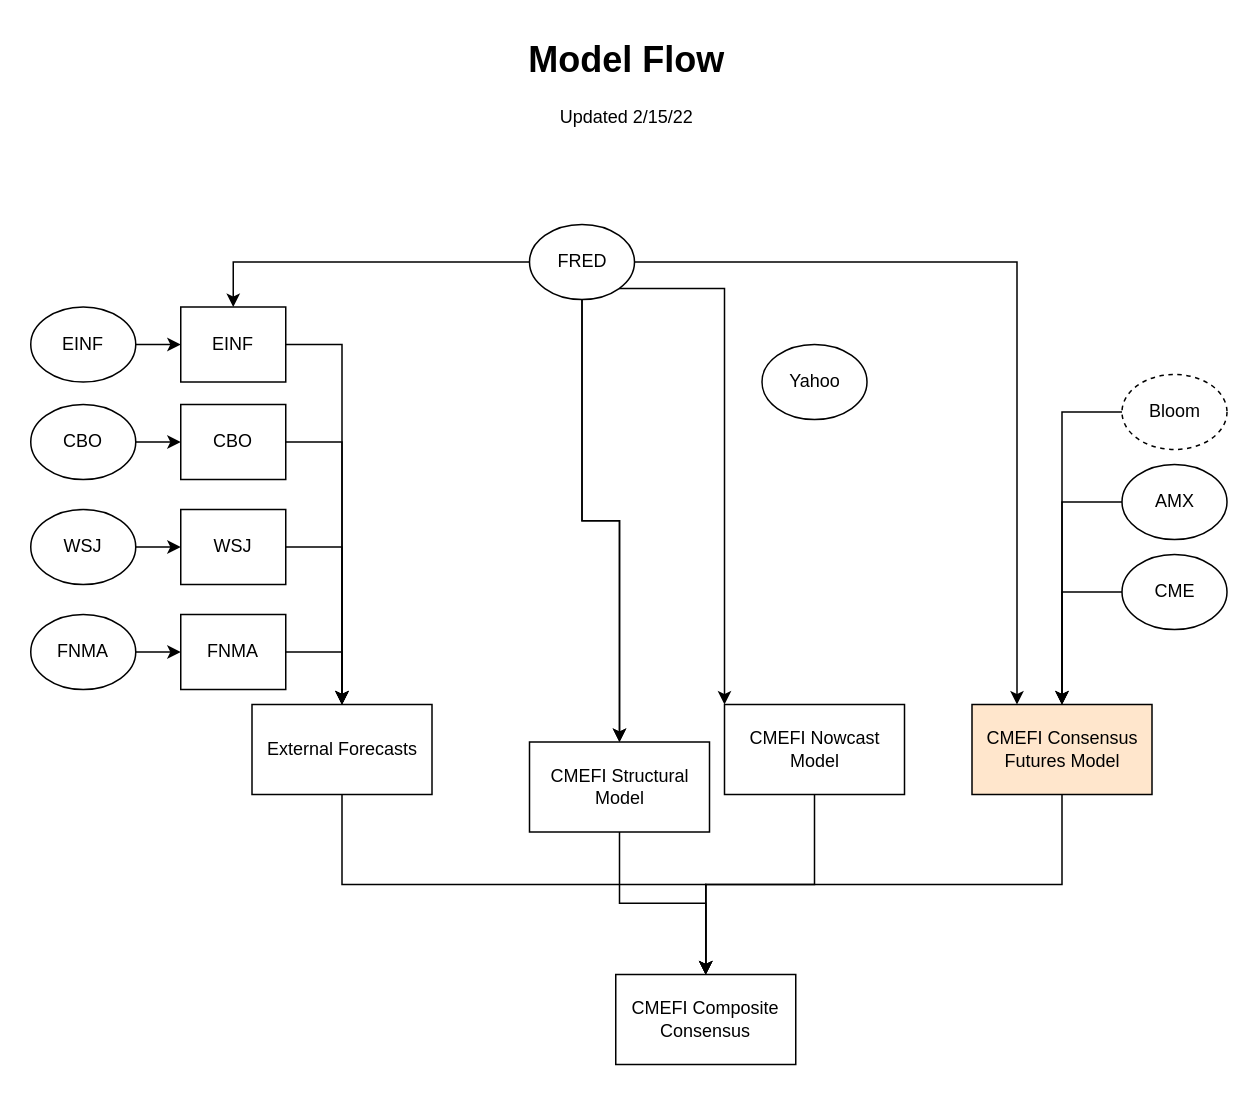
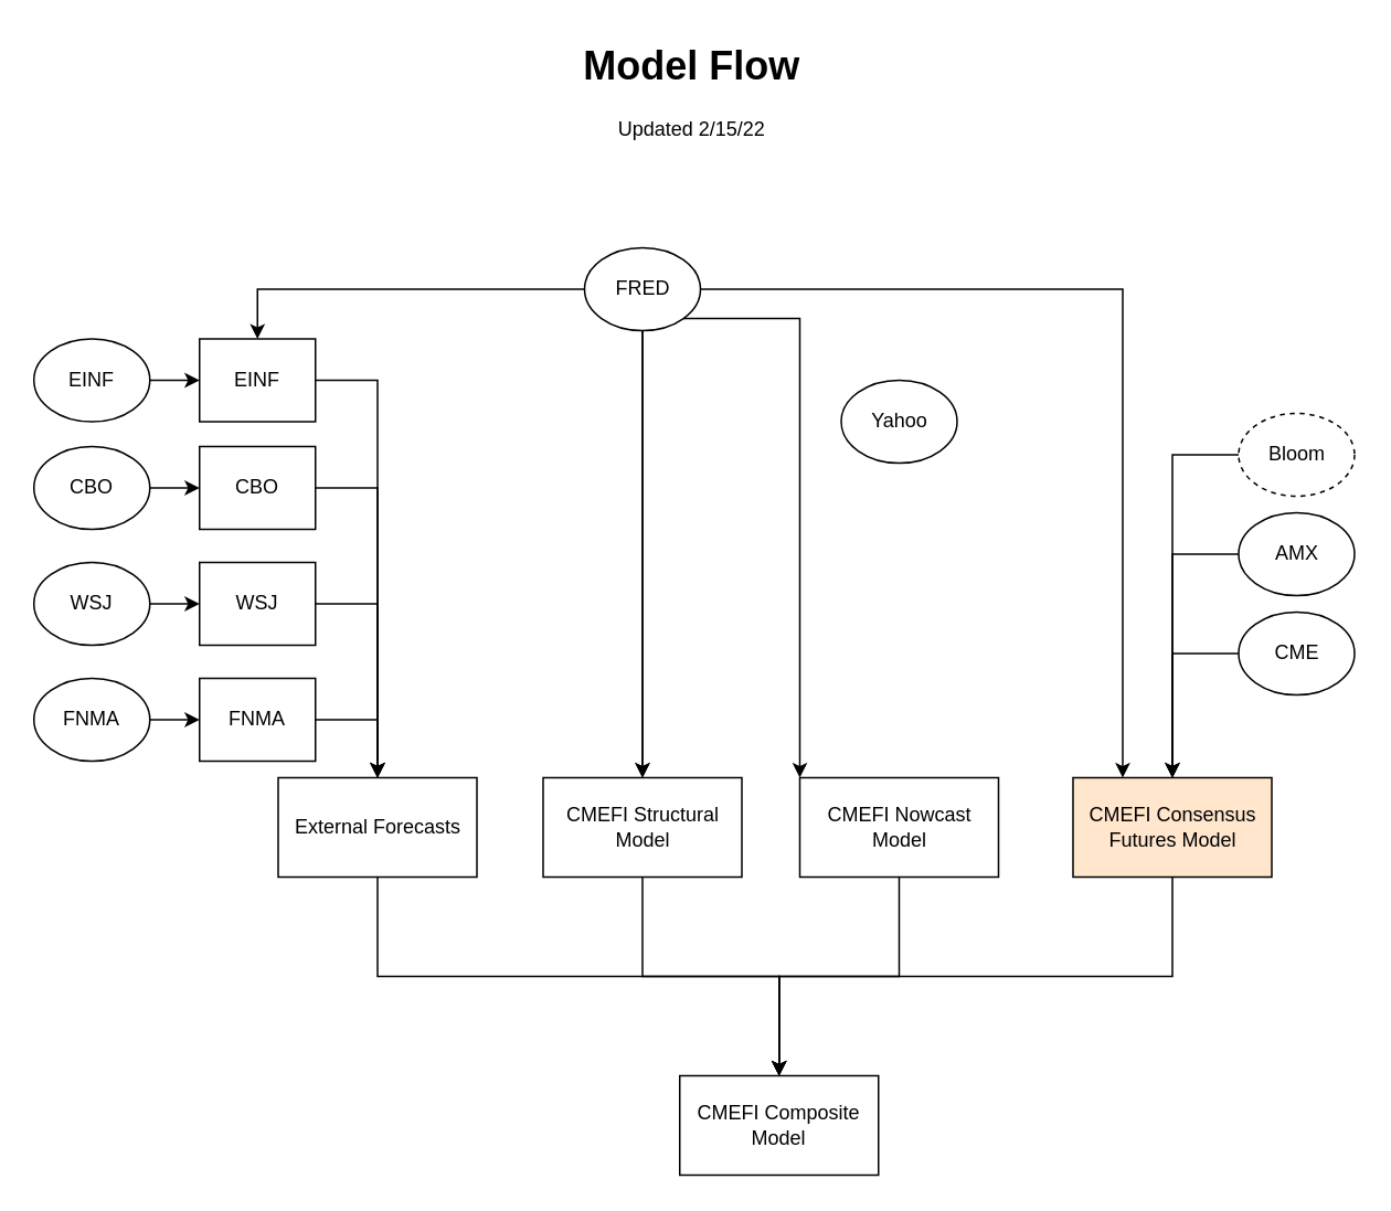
- <mxCell id="5" value="CMEFI Structural Model" style="rounded=0;whiteSpace=wrap;html=1;" parent="1" vertex="1"><mxGeometry x="352.5" y="494" width="120" height="60" as="geometry" /></mxCell>
+ <mxCell id="5" value="CMEFI Structural Model" style="rounded=0;whiteSpace=wrap;html=1;" parent="1" vertex="1"><mxGeometry x="327.5" y="469" width="120" height="60" as="geometry" /></mxCell>
- <mxCell id="6" value="CMEFI Composite Consensus" style="rounded=0;whiteSpace=wrap;html=1;" parent="1" vertex="1"><mxGeometry x="410" y="649" width="120" height="60" as="geometry" /></mxCell>
+ <mxCell id="6" value="CMEFI Composite Model" style="rounded=0;whiteSpace=wrap;html=1;" parent="1" vertex="1"><mxGeometry x="410" y="649" width="120" height="60" as="geometry" /></mxCell>
